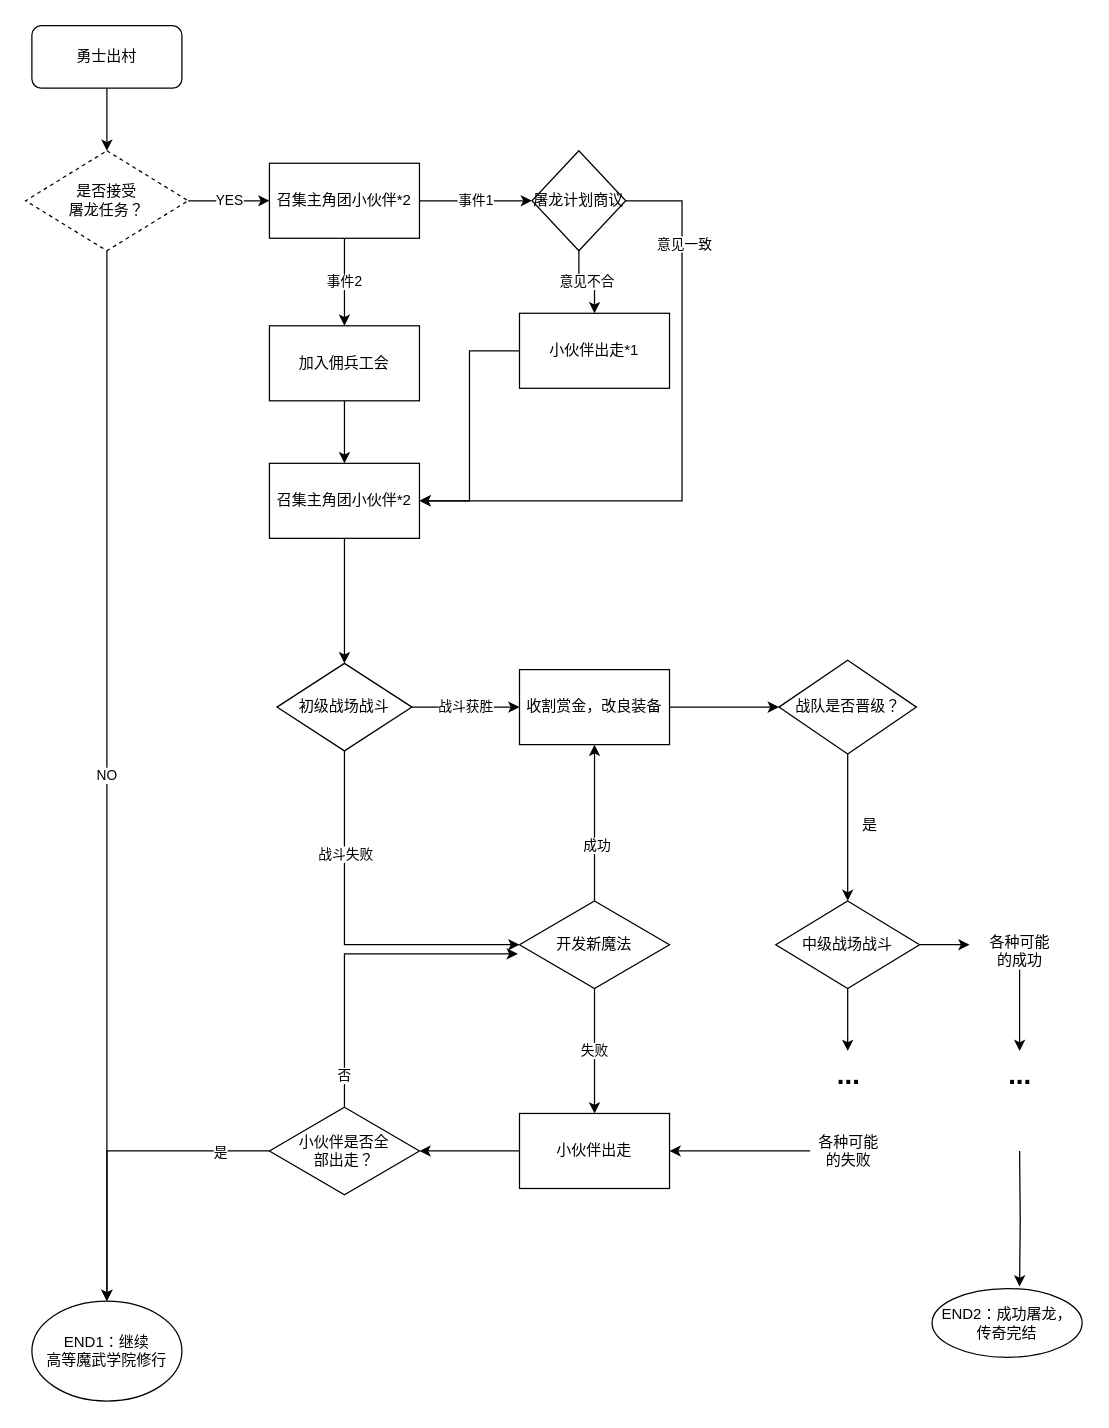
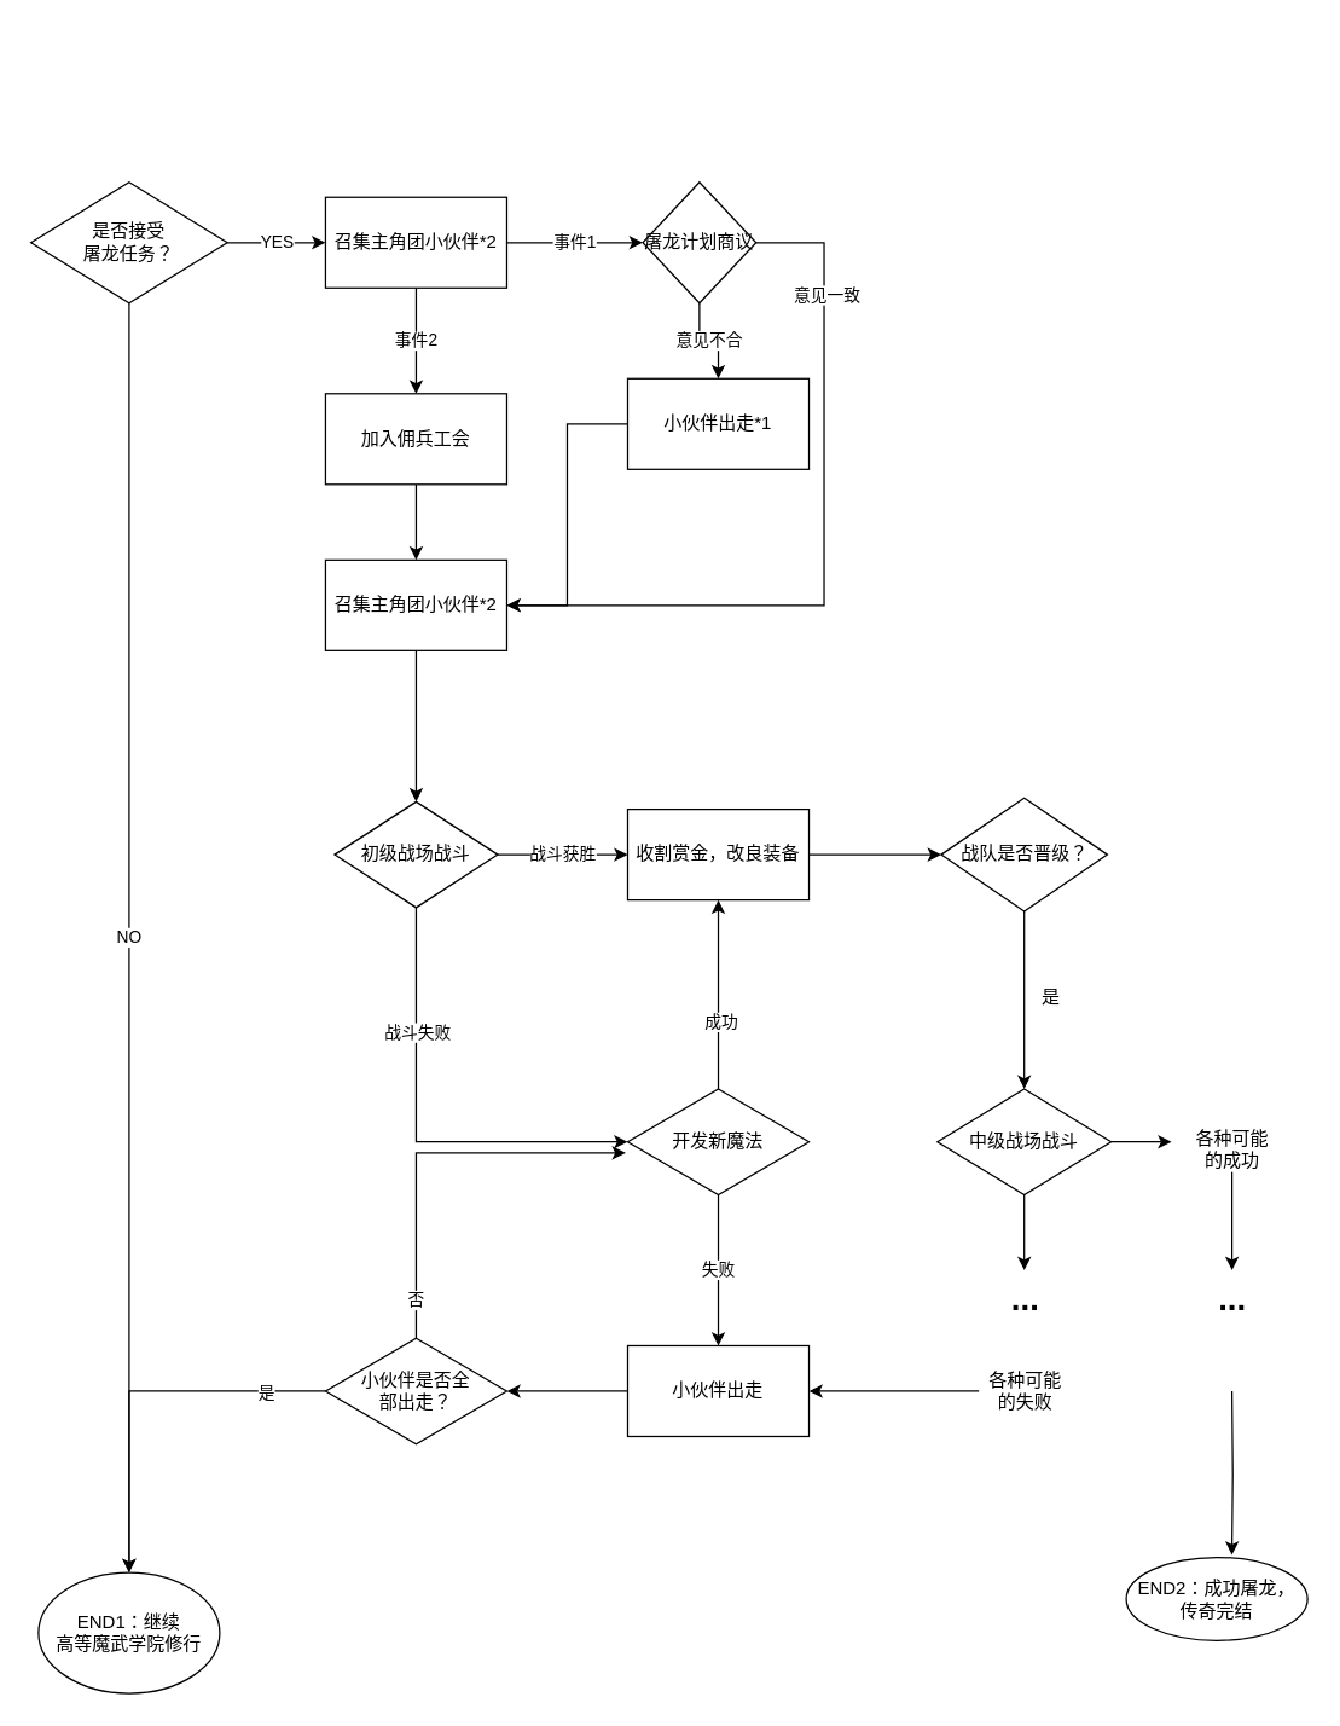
- <mxCell id="3" value="勇士出村" style="rounded=1;whiteSpace=wrap;html=1;" vertex="1" parent="1"><mxGeometry x="25" y="20" width="120" height="50" as="geometry" /></mxCell>
- <mxCell id="2" value="" style="edgeStyle=orthogonalEdgeStyle;rounded=0;orthogonalLoop=1;jettySize=auto;html=1;" edge="1" parent="1" source="3" target="6"><mxGeometry relative="1" as="geometry" /></mxCell>
- <mxCell id="6" value="是否接受&lt;br&gt;屠龙任务？" style="rhombus;whiteSpace=wrap;html=1;dashed=1;" vertex="1" parent="1"><mxGeometry x="20" y="120" width="130" height="80" as="geometry" /></mxCell>
+ <mxCell id="6" value="是否接受&lt;br&gt;屠龙任务？" style="rhombus;whiteSpace=wrap;html=1;" vertex="1" parent="1"><mxGeometry x="20" y="120" width="130" height="80" as="geometry" /></mxCell>
